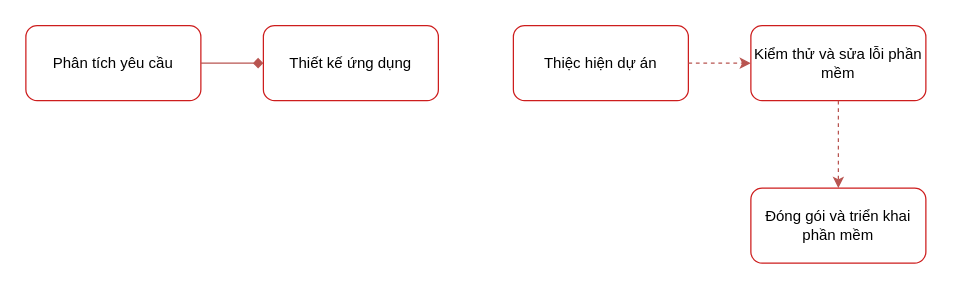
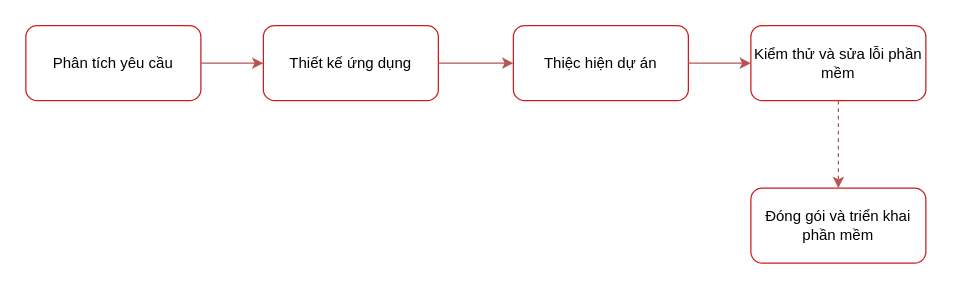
- <mxCell id="3" value="" style="endArrow=diamond;html=1;rounded=0;exitX=1;exitY=0.5;exitDx=0;exitDy=0;entryX=0;entryY=0.5;entryDx=0;entryDy=0;fillColor=#f8cecc;strokeColor=#b85450;" edge="1" parent="1" source="2" target="4"><mxGeometry width="50" height="50" relative="1" as="geometry"><mxPoint x="380" y="180" as="sourcePoint" /><mxPoint x="330" y="50" as="targetPoint" /></mxGeometry></mxCell>
+ <mxCell id="3" value="" style="endArrow=classic;html=1;rounded=0;exitX=1;exitY=0.5;exitDx=0;exitDy=0;entryX=0;entryY=0.5;entryDx=0;entryDy=0;fillColor=#f8cecc;strokeColor=#b85450;" edge="1" parent="1" source="2" target="4"><mxGeometry width="50" height="50" relative="1" as="geometry"><mxPoint x="380" y="180" as="sourcePoint" /><mxPoint x="330" y="50" as="targetPoint" /></mxGeometry></mxCell>
+ <mxCell id="5" value="" style="endArrow=classic;html=1;rounded=0;exitX=1;exitY=0.5;exitDx=0;exitDy=0;entryX=0;entryY=0.5;entryDx=0;entryDy=0;fillColor=#f8cecc;strokeColor=#b85450;" edge="1" parent="1" source="4" target="6"><mxGeometry width="50" height="50" relative="1" as="geometry"><mxPoint x="470" y="100" as="sourcePoint" /><mxPoint x="550" y="70" as="targetPoint" /></mxGeometry></mxCell>
- <mxCell id="8" value="" style="endArrow=classic;html=1;rounded=0;exitX=1;exitY=0.5;exitDx=0;exitDy=0;entryX=0;entryY=0.5;entryDx=0;entryDy=0;fillColor=#f8cecc;strokeColor=#b85450;dashed=1;" edge="1" parent="1" source="6" target="7"><mxGeometry width="50" height="50" relative="1" as="geometry"><mxPoint x="480" y="60" as="sourcePoint" /><mxPoint x="570" y="60" as="targetPoint" /></mxGeometry></mxCell>
+ <mxCell id="8" value="" style="endArrow=classic;html=1;rounded=0;exitX=1;exitY=0.5;exitDx=0;exitDy=0;entryX=0;entryY=0.5;entryDx=0;entryDy=0;fillColor=#f8cecc;strokeColor=#b85450;" edge="1" parent="1" source="6" target="7"><mxGeometry width="50" height="50" relative="1" as="geometry"><mxPoint x="480" y="60" as="sourcePoint" /><mxPoint x="570" y="60" as="targetPoint" /></mxGeometry></mxCell>
